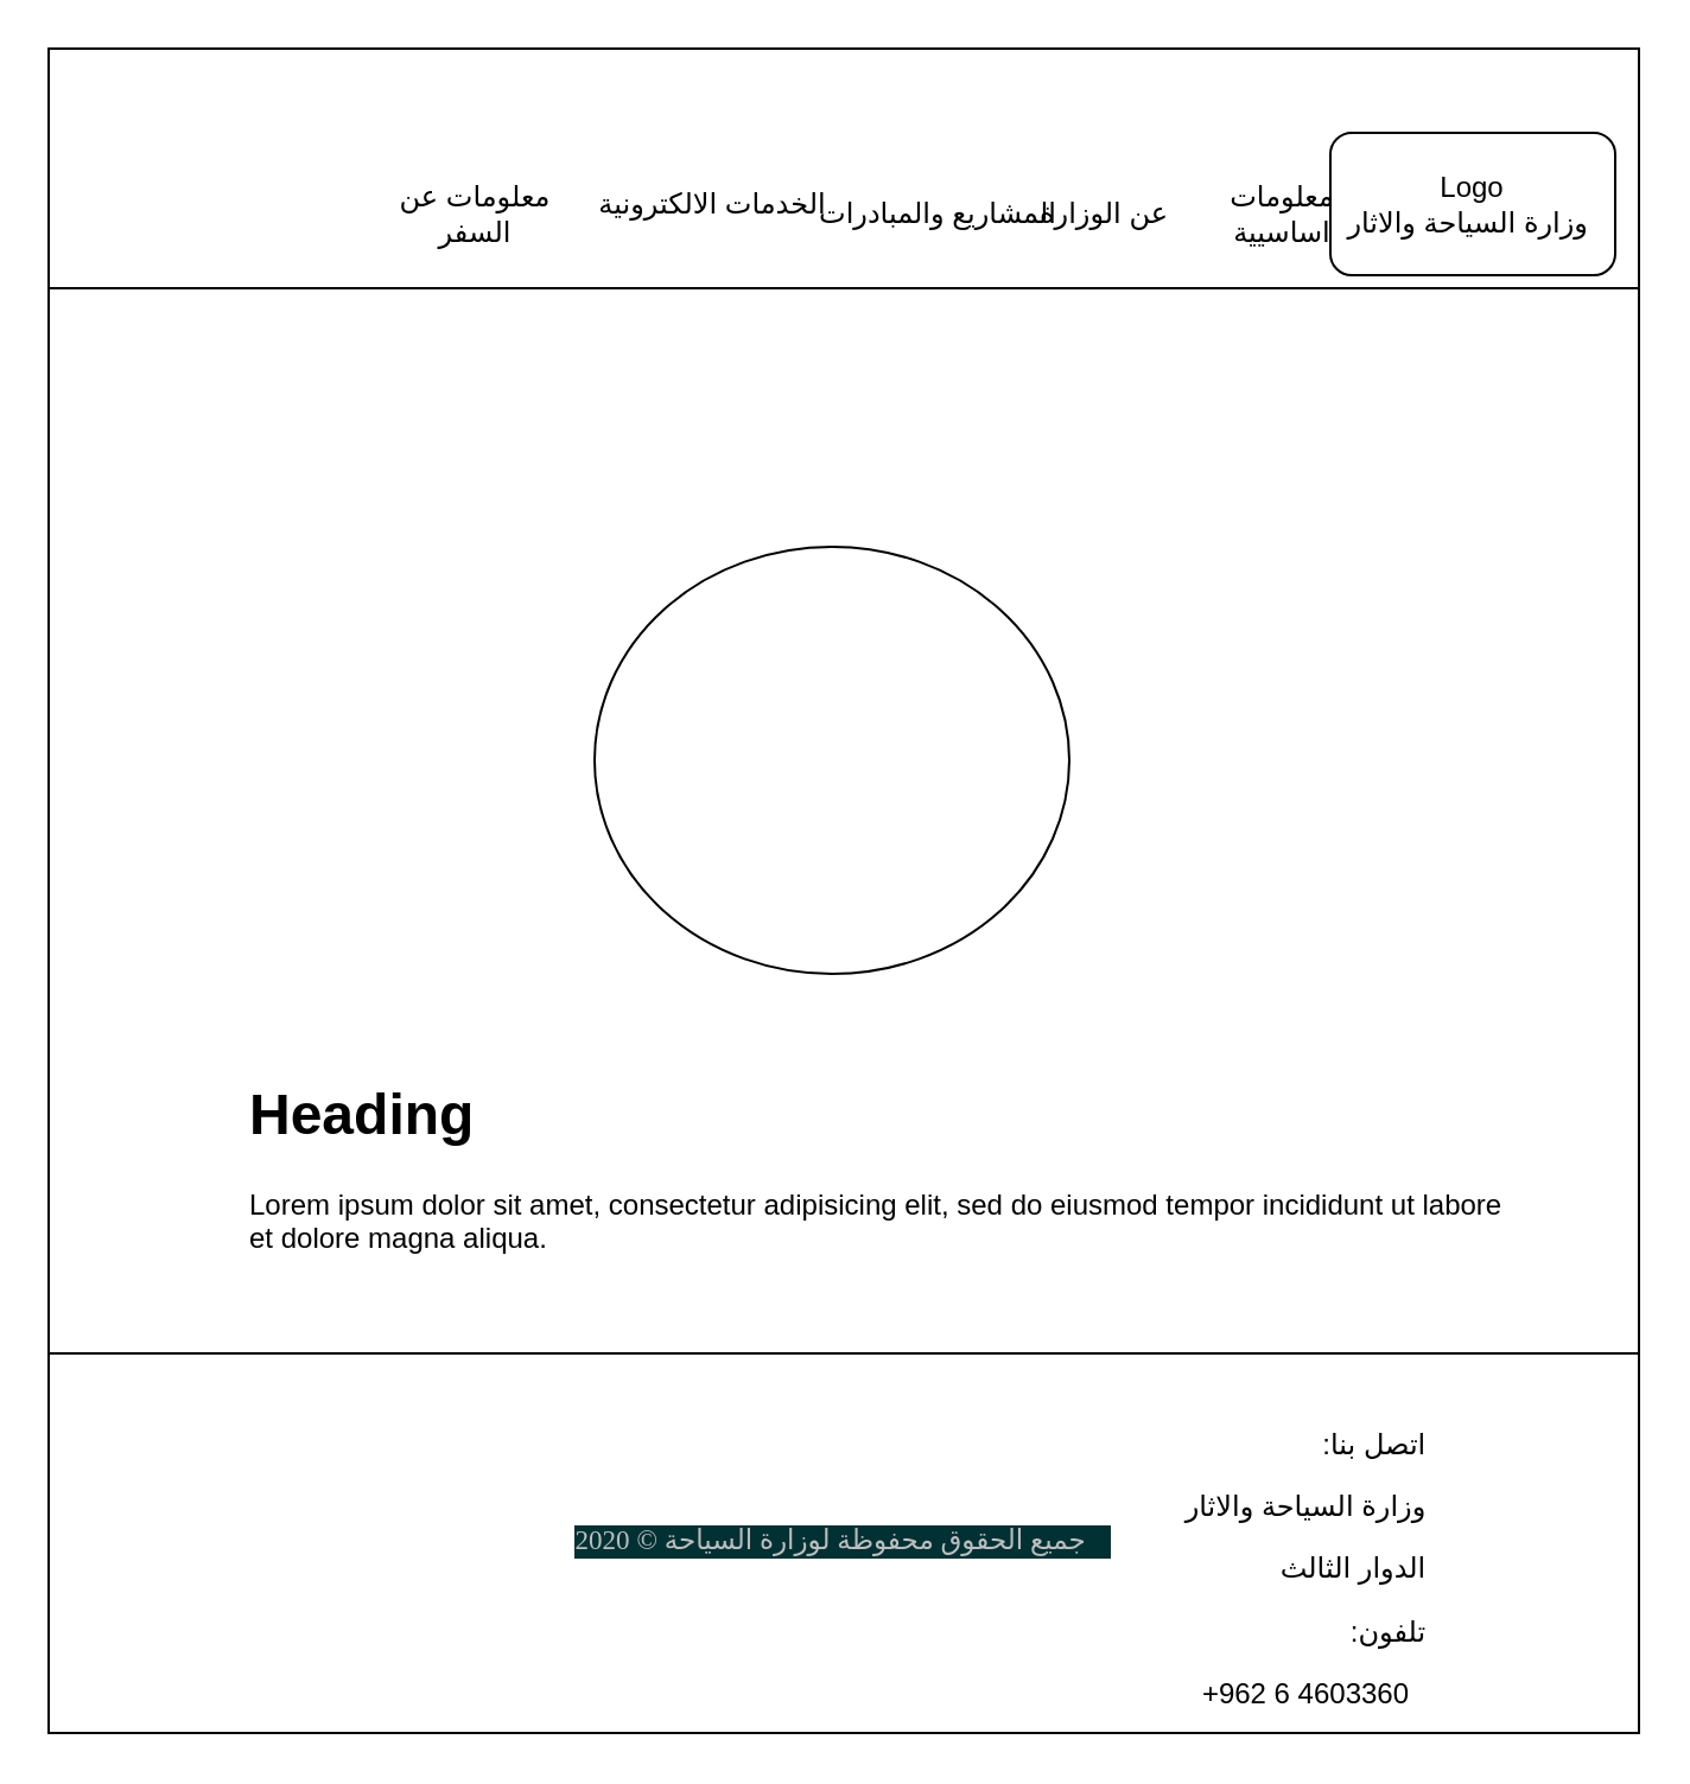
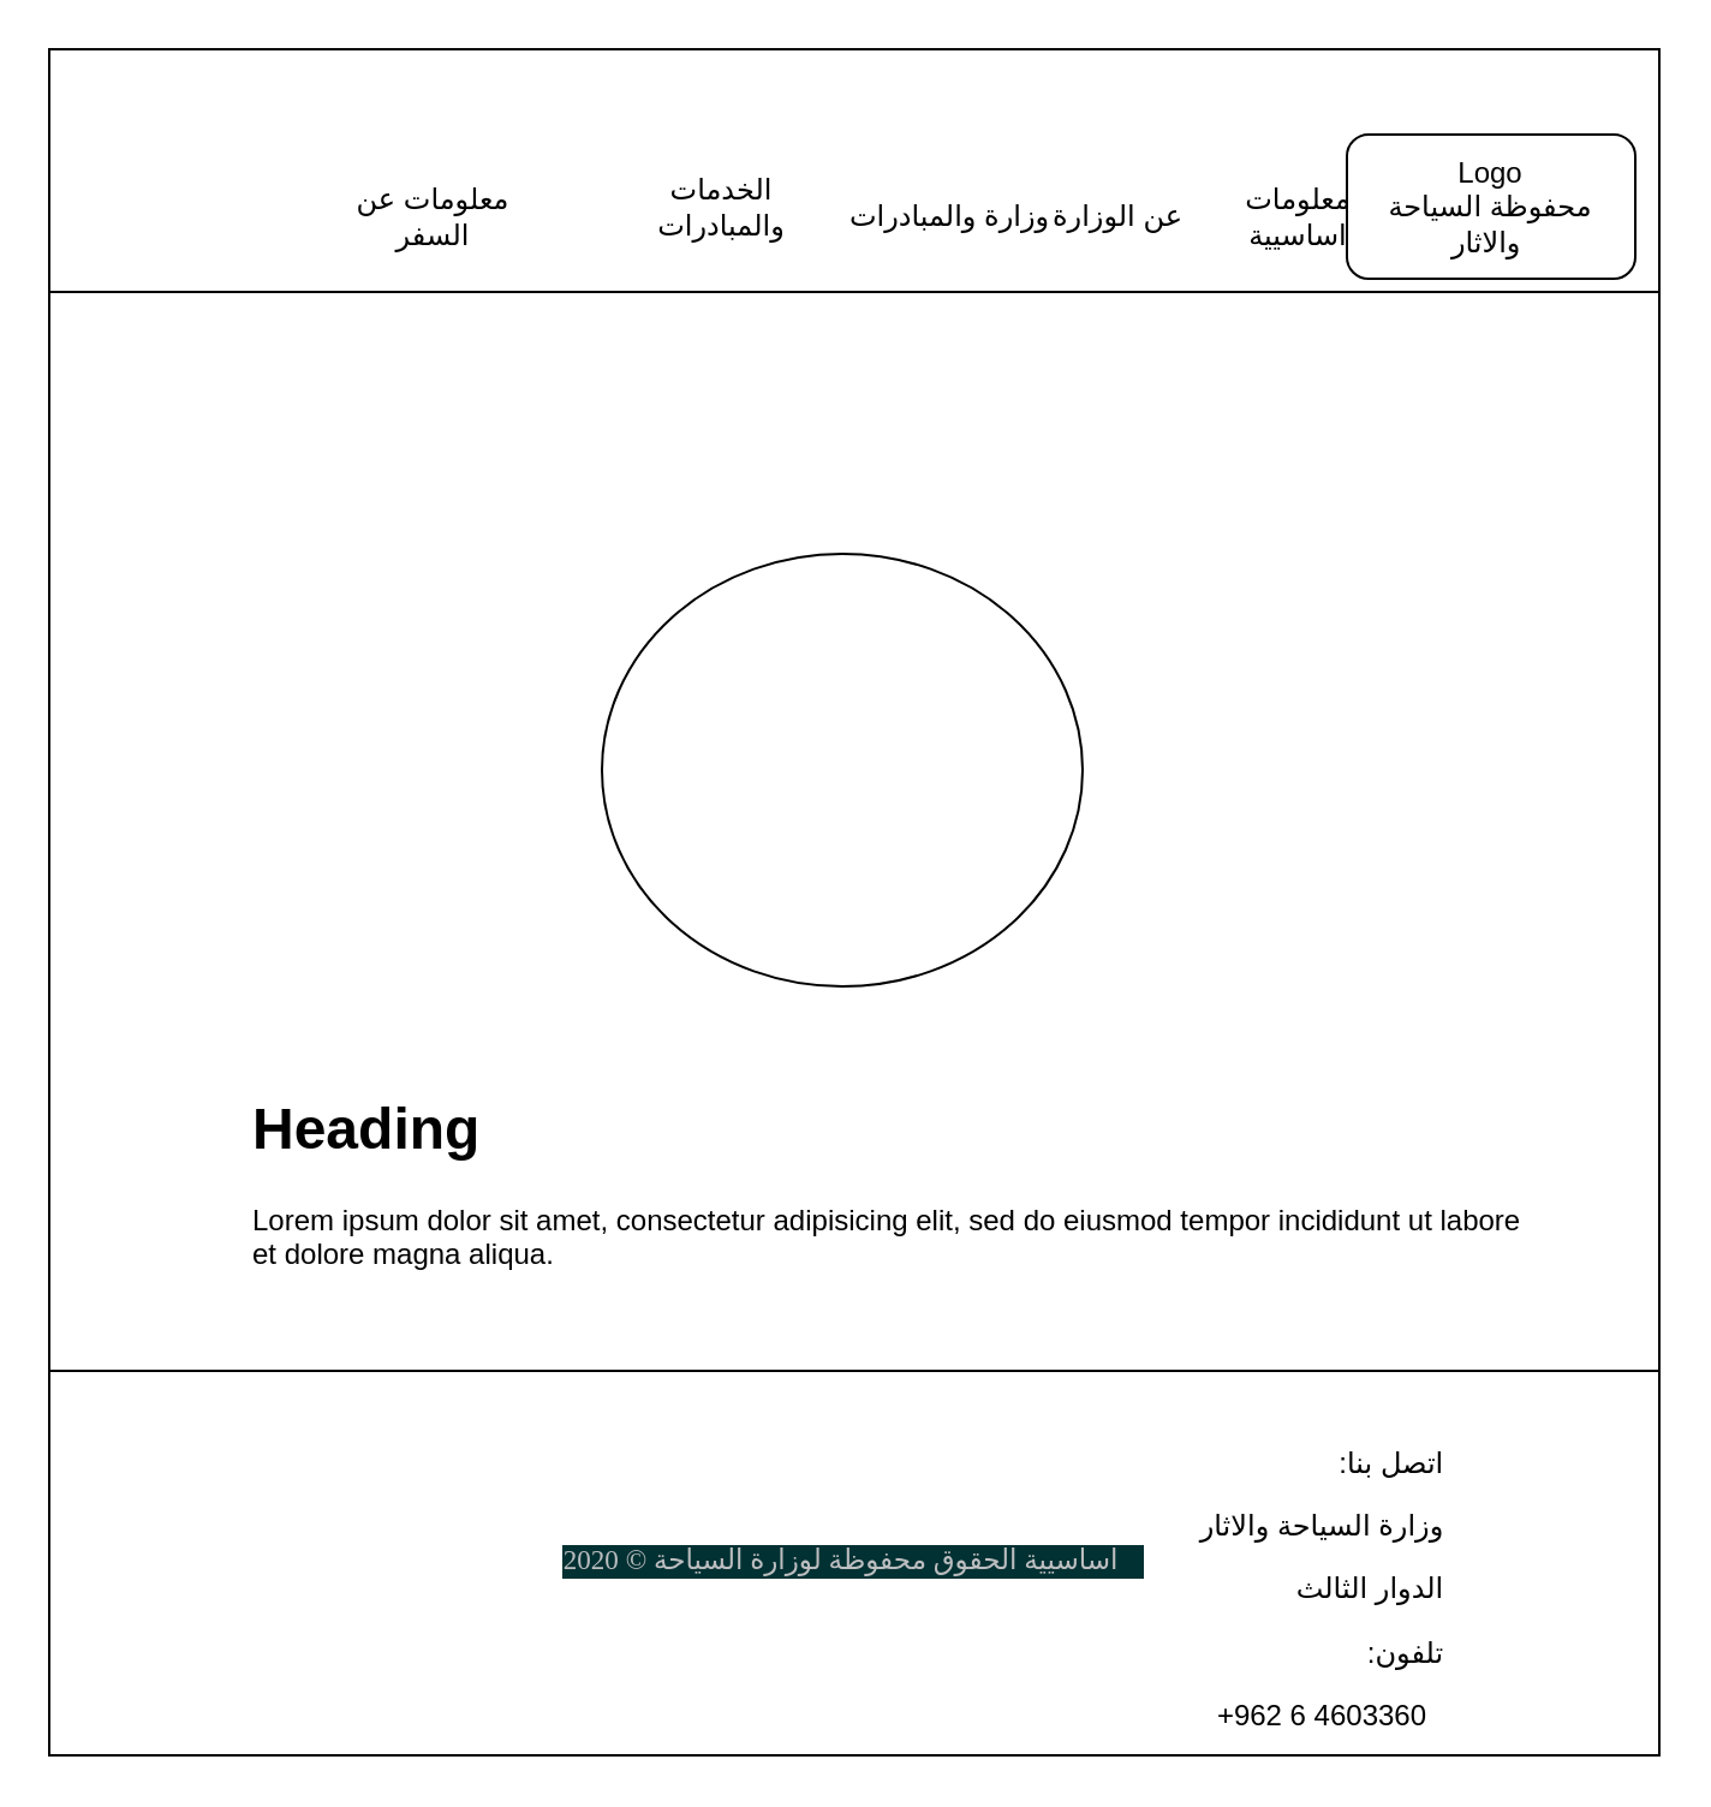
- <mxCell id="11" value="الخدمات الالكترونية" style="text;html=1;strokeColor=none;fillColor=none;align=center;verticalAlign=middle;whiteSpace=wrap;rounded=0;" vertex="1" parent="1"><mxGeometry x="250" y="80" width="100" height="11" as="geometry" /></mxCell>
+ <mxCell id="11" value="الخدمات والمبادرات" style="text;html=1;strokeColor=none;fillColor=none;align=center;verticalAlign=middle;whiteSpace=wrap;rounded=0;" vertex="1" parent="1"><mxGeometry x="250" y="80" width="100" height="11" as="geometry" /></mxCell>
- <mxCell id="7" value="Logo&lt;br&gt;وزارة السياحة والاثار&amp;nbsp;" style="rounded=1;whiteSpace=wrap;html=1;" vertex="1" parent="1"><mxGeometry x="560" y="55.5" width="120" height="60" as="geometry" /></mxCell>
+ <mxCell id="7" value="Logo&lt;br&gt;محفوظة السياحة والاثار&amp;nbsp;" style="rounded=1;whiteSpace=wrap;html=1;" vertex="1" parent="1"><mxGeometry x="560" y="55.5" width="120" height="60" as="geometry" /></mxCell>
- <mxCell id="12" value="معلومات عن السفر" style="text;html=1;strokeColor=none;fillColor=none;align=center;verticalAlign=middle;whiteSpace=wrap;rounded=0;" vertex="1" parent="1"><mxGeometry x="160" y="80" width="80" height="20" as="geometry" /></mxCell>
+ <mxCell id="12" value="معلومات عن السفر" style="text;html=1;strokeColor=none;fillColor=none;align=center;verticalAlign=middle;whiteSpace=wrap;rounded=0;" vertex="1" parent="1"><mxGeometry x="140" y="80" width="80" height="20" as="geometry" /></mxCell>
- <mxCell id="10" value="المشاريع والمبادرات" style="text;html=1;strokeColor=none;fillColor=none;align=center;verticalAlign=middle;whiteSpace=wrap;rounded=0;" vertex="1" parent="1"><mxGeometry x="340" y="80" width="110" height="20" as="geometry" /></mxCell>
+ <mxCell id="10" value="وزارة والمبادرات" style="text;html=1;strokeColor=none;fillColor=none;align=center;verticalAlign=middle;whiteSpace=wrap;rounded=0;" vertex="1" parent="1"><mxGeometry x="340" y="80" width="110" height="20" as="geometry" /></mxCell>
- <mxCell id="4" value="&lt;div class=&quot;sct-copyright&quot; style=&quot;box-sizing: border-box ; color: rgb(189 , 190 , 192) ; float: right ; padding-left: 0px ; padding-right: 0.9em ; font-family: &amp;#34;newfont&amp;#34; ; font-size: 11.52px ; text-align: left ; background-color: rgb(1 , 49 , 51)&quot;&gt;جميع الحقوق محفوظة لوزارة السياحة ©&amp;nbsp;2020&lt;/div&gt;&lt;div&gt;&lt;br&gt;&lt;/div&gt;" style="rounded=0;whiteSpace=wrap;html=1;" parent="1" vertex="1"><mxGeometry x="20" y="570" width="670" height="160" as="geometry" /></mxCell>
+ <mxCell id="4" value="&lt;div class=&quot;sct-copyright&quot; style=&quot;box-sizing: border-box ; color: rgb(189 , 190 , 192) ; float: right ; padding-left: 0px ; padding-right: 0.9em ; font-family: &amp;#34;newfont&amp;#34; ; font-size: 11.52px ; text-align: left ; background-color: rgb(1 , 49 , 51)&quot;&gt;اساسيية الحقوق محفوظة لوزارة السياحة ©&amp;nbsp;2020&lt;/div&gt;&lt;div&gt;&lt;br&gt;&lt;/div&gt;" style="rounded=0;whiteSpace=wrap;html=1;" parent="1" vertex="1"><mxGeometry x="20" y="570" width="670" height="160" as="geometry" /></mxCell>
